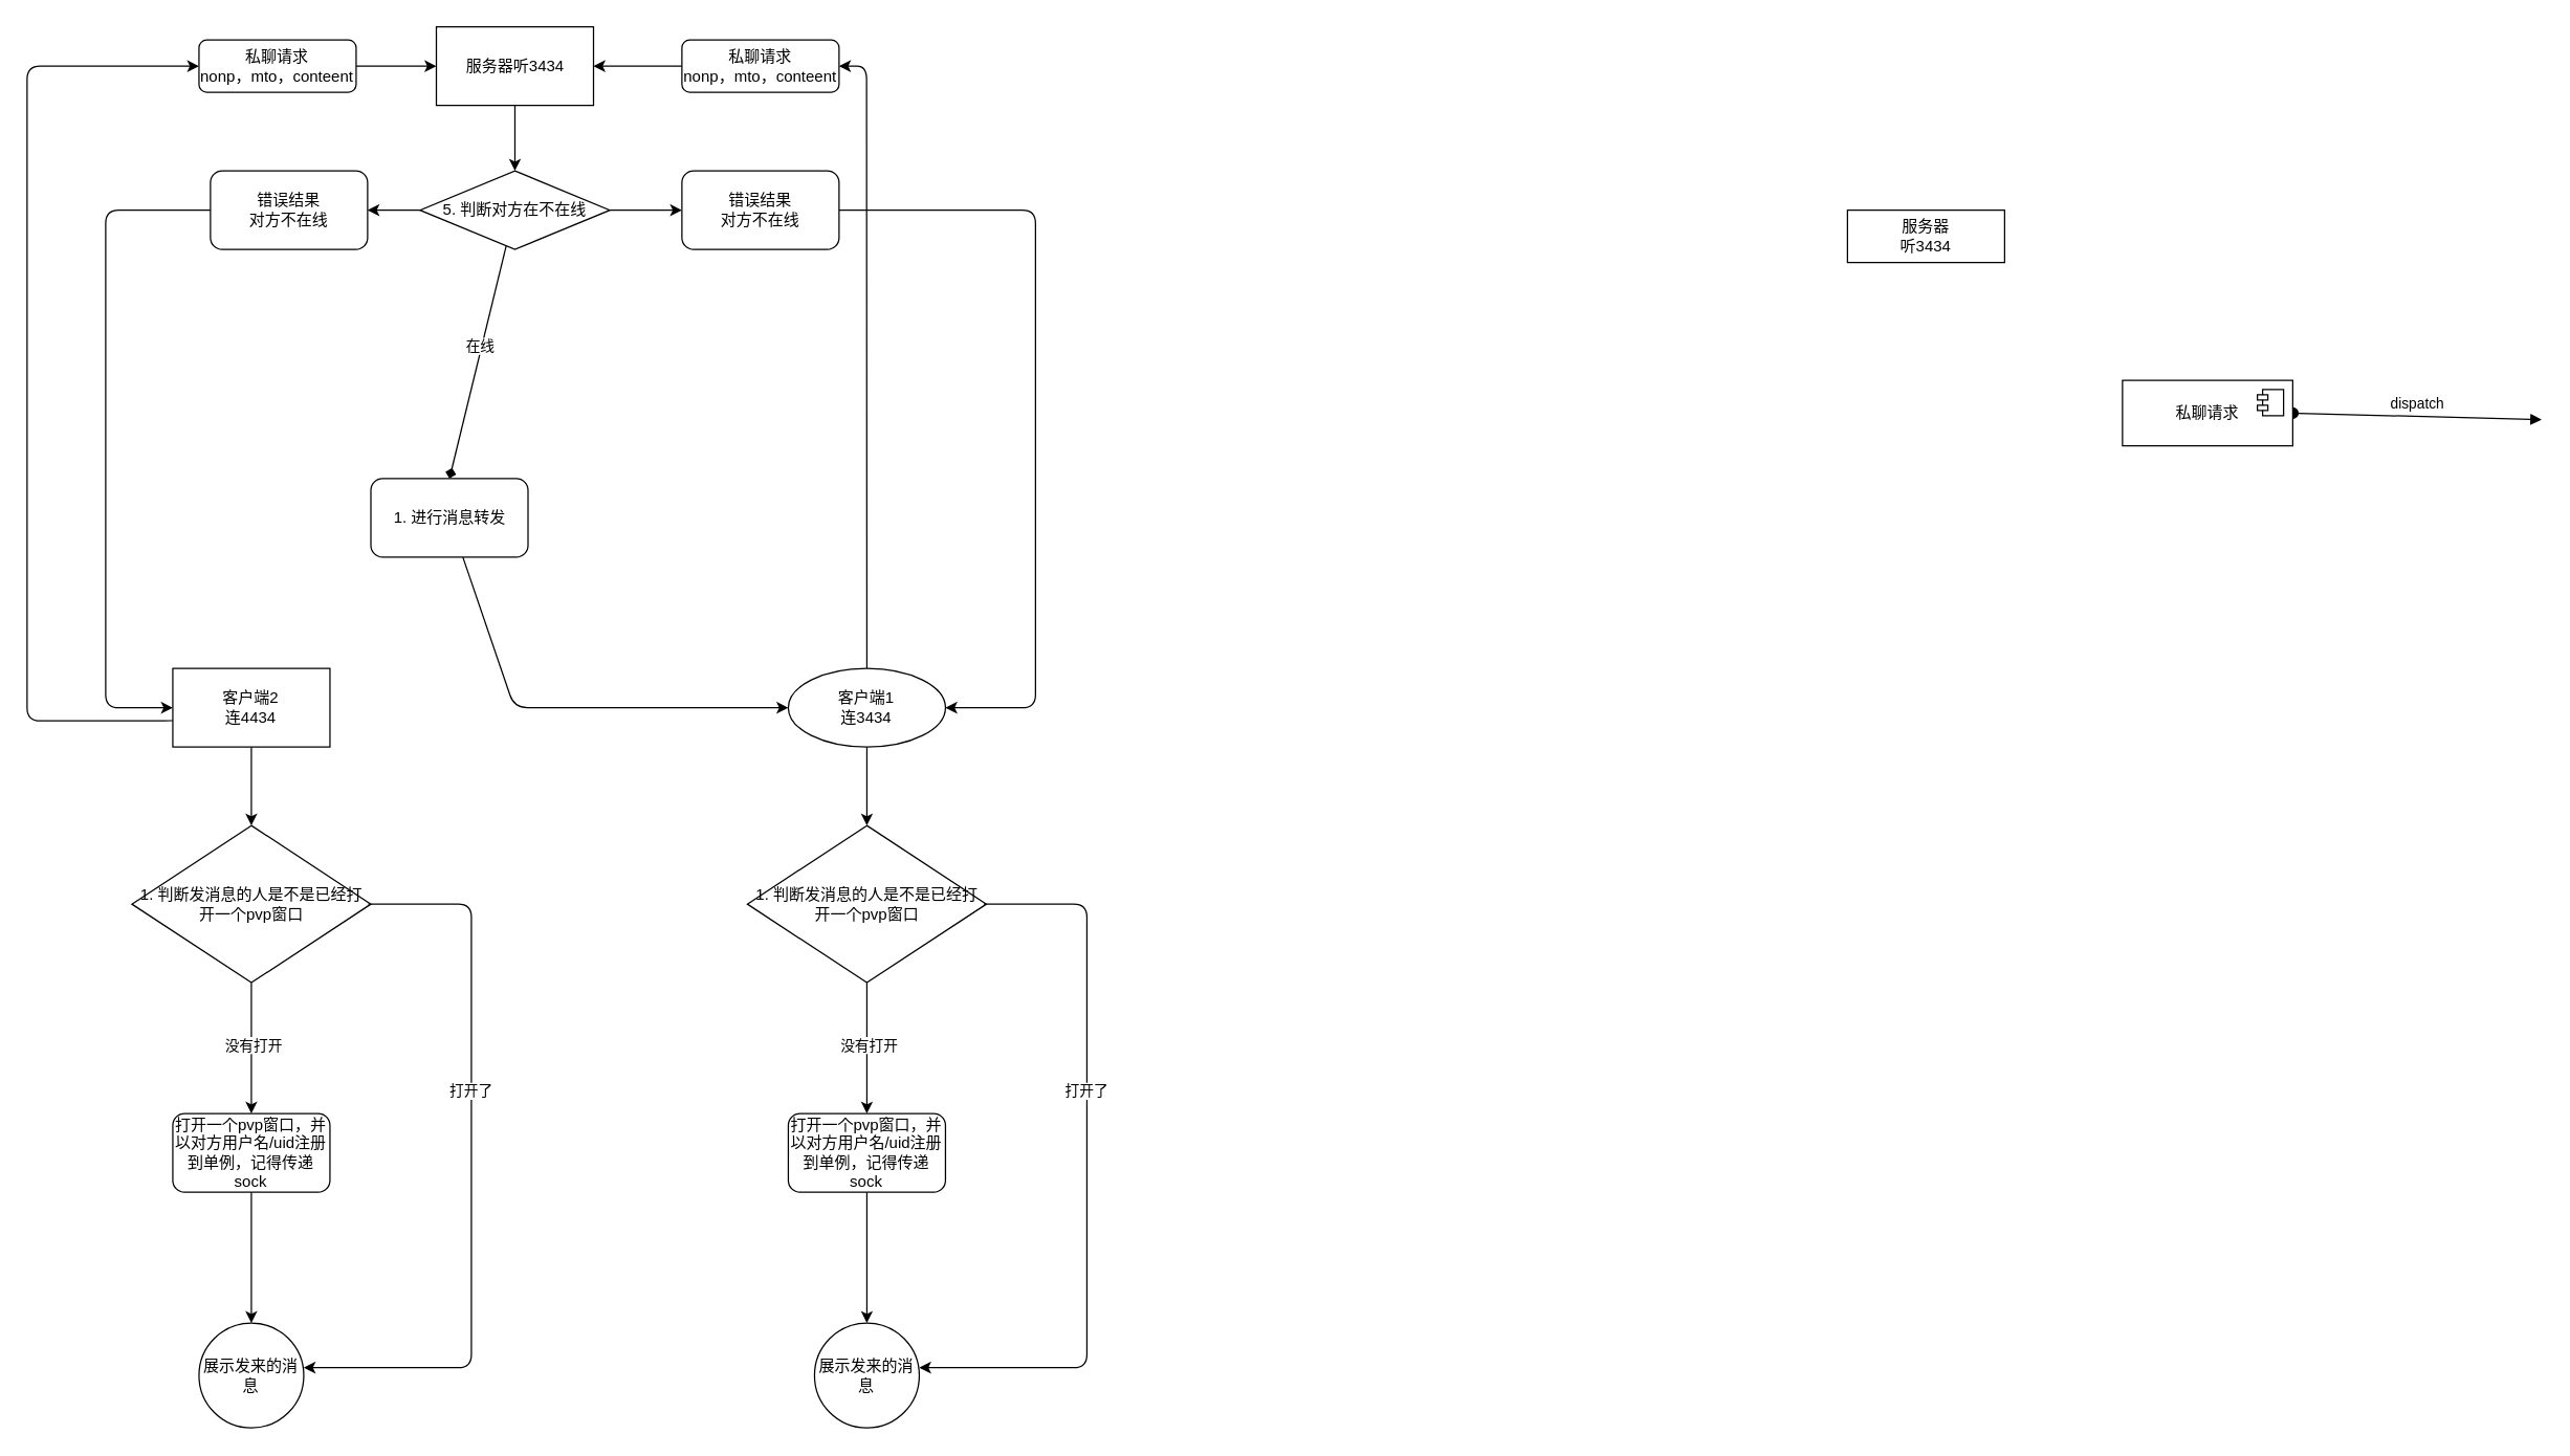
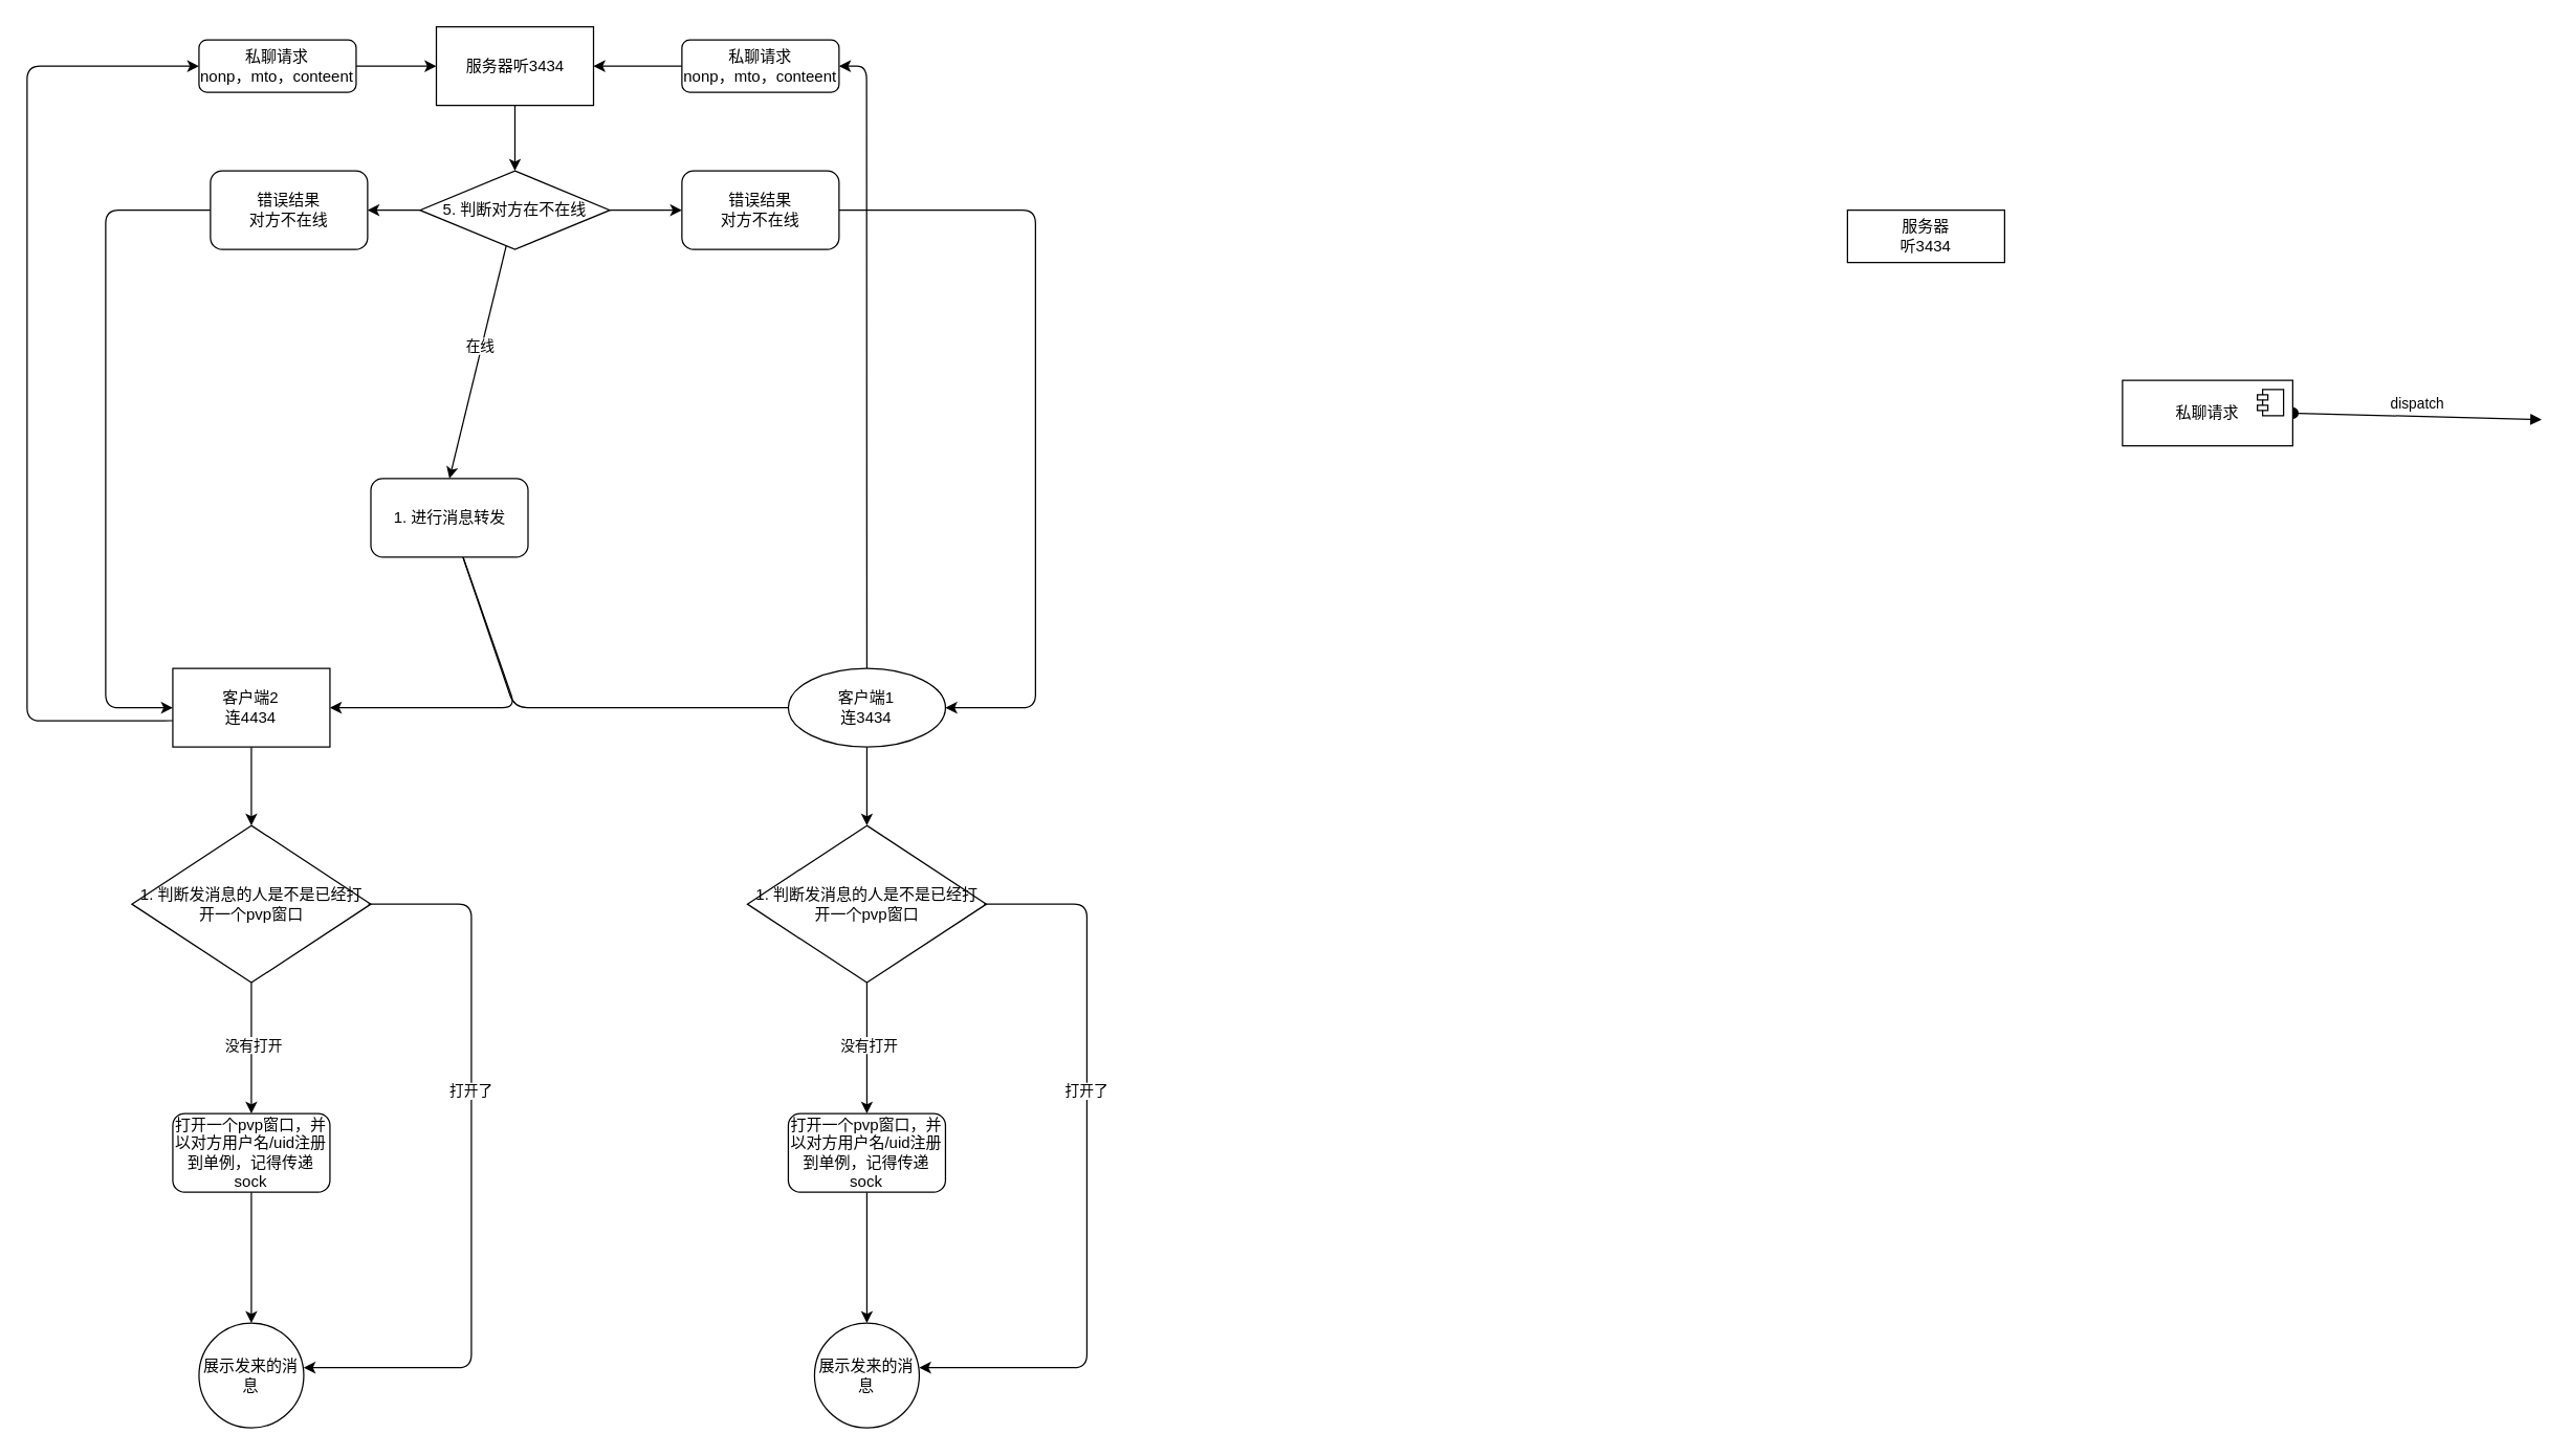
- <mxCell id="8" style="edgeStyle=none;html=1;entryX=0.5;entryY=0;entryDx=0;entryDy=0;endArrow=diamond;" edge="1" parent="1" source="10" target="15"><mxGeometry relative="1" as="geometry" /></mxCell>
+ <mxCell id="8" style="edgeStyle=none;html=1;entryX=0.5;entryY=0;entryDx=0;entryDy=0;" edge="1" parent="1" source="10" target="15"><mxGeometry relative="1" as="geometry" /></mxCell>
+ <mxCell id="13" style="edgeStyle=none;html=1;entryX=1;entryY=0.5;entryDx=0;entryDy=0;" edge="1" parent="1" source="15" target="18"><mxGeometry relative="1" as="geometry"><Array as="points"><mxPoint x="393" y="540" /></Array></mxGeometry></mxCell>
- <mxCell id="14" style="edgeStyle=none;html=1;entryX=0;entryY=0.5;entryDx=0;entryDy=0;" edge="1" parent="1" source="15" target="29"><mxGeometry relative="1" as="geometry"><Array as="points"><mxPoint x="392" y="540" /></Array></mxGeometry></mxCell>
+ <mxCell id="14" style="edgeStyle=none;html=1;entryX=0;entryY=0.5;entryDx=0;entryDy=0;endArrow=none;" edge="1" parent="1" source="15" target="29"><mxGeometry relative="1" as="geometry"><Array as="points"><mxPoint x="392" y="540" /></Array></mxGeometry></mxCell>
